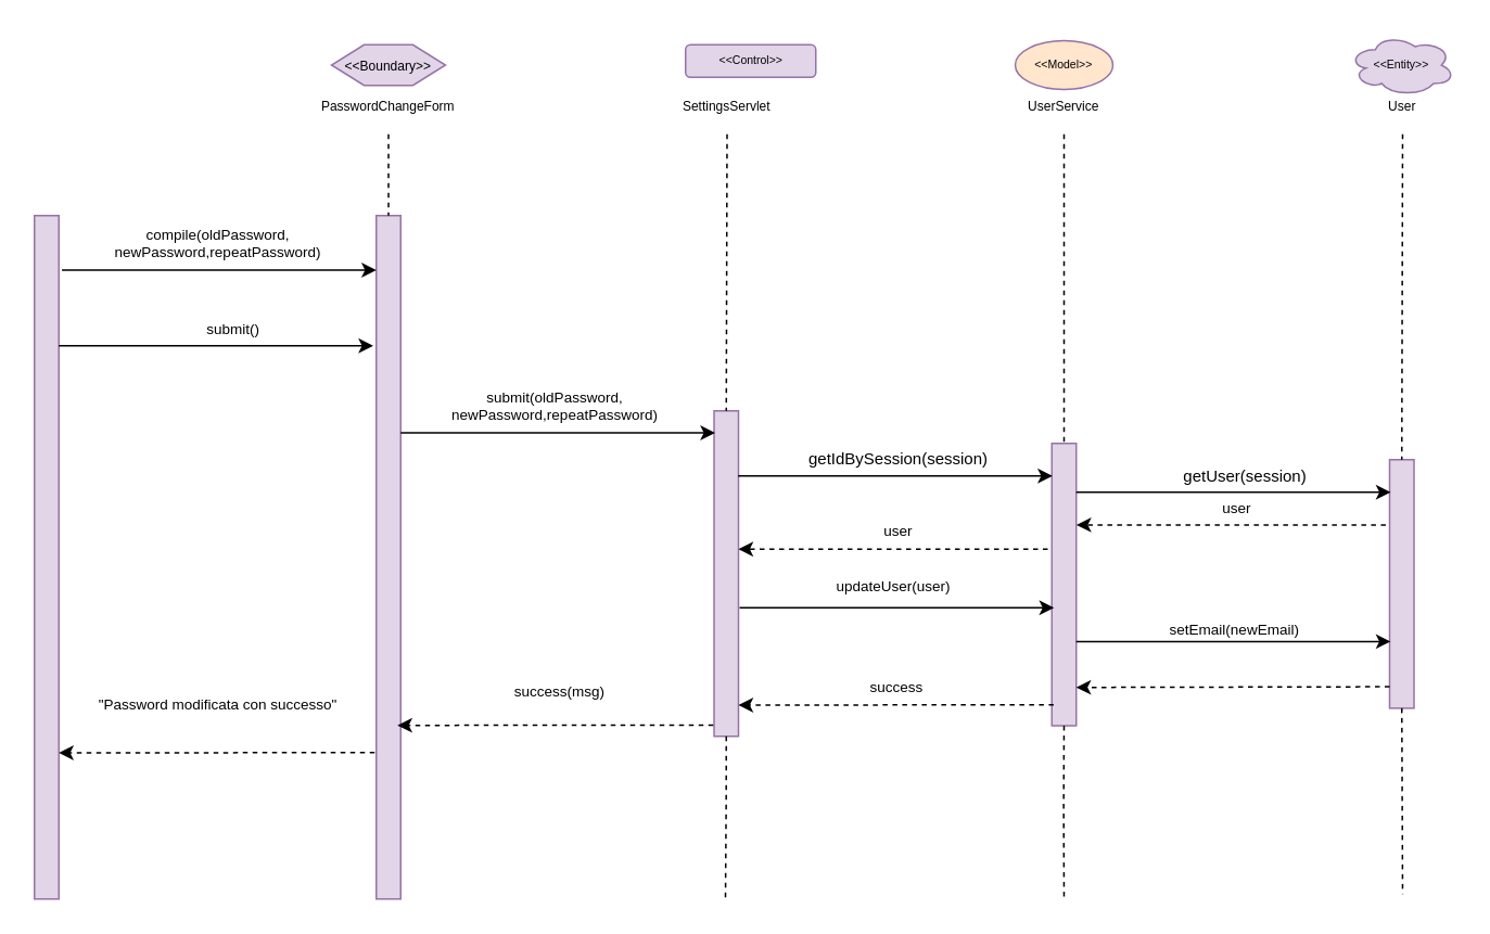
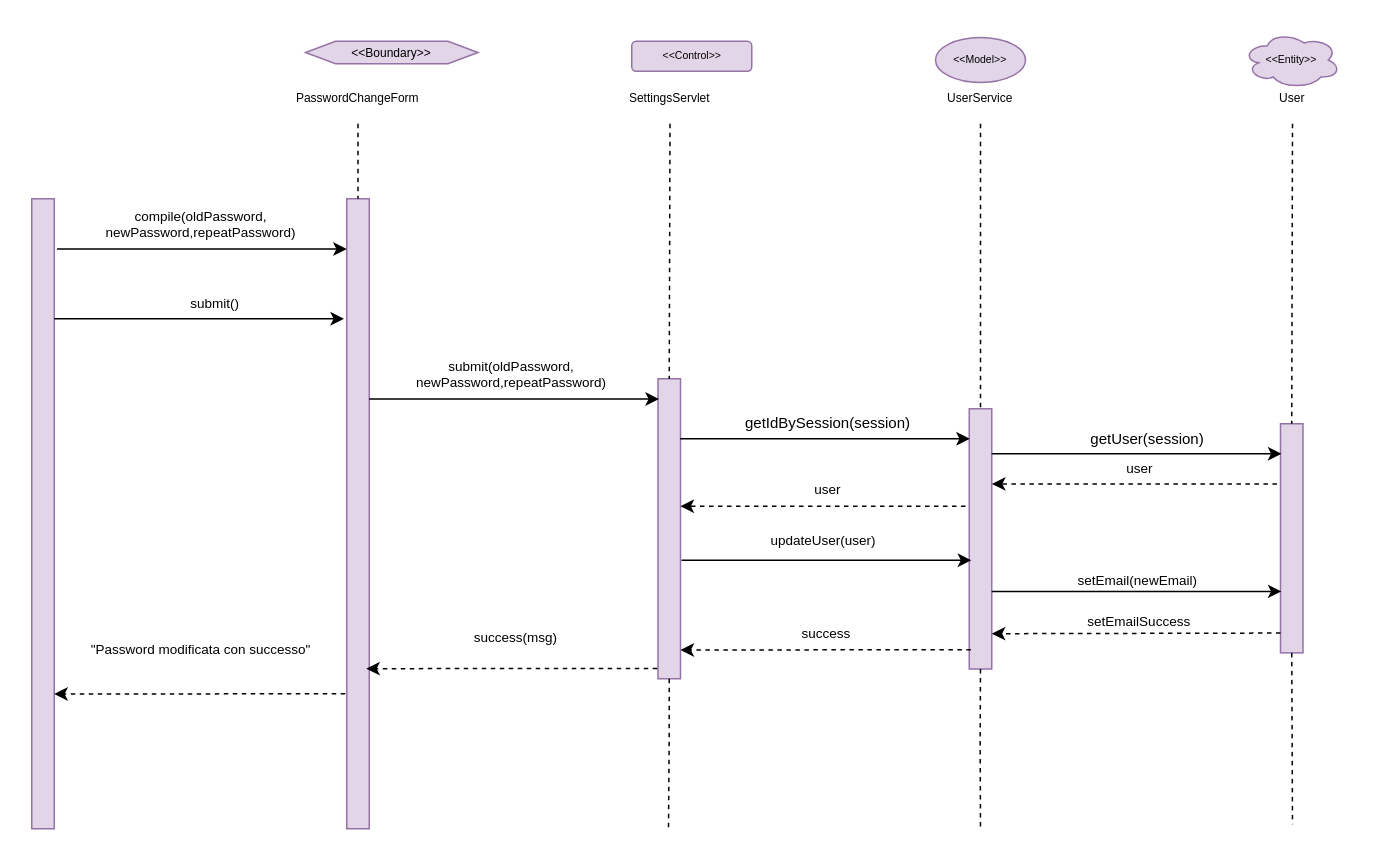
- <mxCell id="5" value="&amp;lt;&amp;lt;Boundary&amp;gt;&amp;gt;" style="shape=hexagon;perimeter=hexagonPerimeter2;whiteSpace=wrap;html=1;fixedSize=1;fontSize=8;fillColor=#e1d5e7;strokeColor=#9673a6;" vertex="1" parent="1"><mxGeometry x="203" y="27" width="70" height="25" as="geometry" /></mxCell>
+ <mxCell id="5" value="&amp;lt;&amp;lt;Boundary&amp;gt;&amp;gt;" style="shape=hexagon;perimeter=hexagonPerimeter2;whiteSpace=wrap;html=1;fixedSize=1;fontSize=8;fillColor=#e1d5e7;strokeColor=#9673a6;" vertex="1" parent="1"><mxGeometry x="203" y="27" width="115" height="15" as="geometry" /></mxCell>
- <mxCell id="12" value="&amp;lt;&amp;lt;Model&amp;gt;&amp;gt;" style="ellipse;whiteSpace=wrap;html=1;fontSize=7;fillColor=#ffe6cc;strokeColor=#9673a6;" vertex="1" parent="1"><mxGeometry x="623" y="24.5" width="60" height="30" as="geometry" /></mxCell>
+ <mxCell id="12" value="&amp;lt;&amp;lt;Model&amp;gt;&amp;gt;" style="ellipse;whiteSpace=wrap;html=1;fontSize=7;fillColor=#e1d5e7;strokeColor=#9673a6;" vertex="1" parent="1"><mxGeometry x="623" y="24.5" width="60" height="30" as="geometry" /></mxCell>
+ <mxCell id="20" value="setEmailSuccess" style="text;html=1;strokeColor=none;fillColor=none;align=center;verticalAlign=middle;whiteSpace=wrap;rounded=0;fontSize=9;" vertex="1" parent="1"><mxGeometry x="699" y="405" width="120" height="17" as="geometry" /></mxCell>
